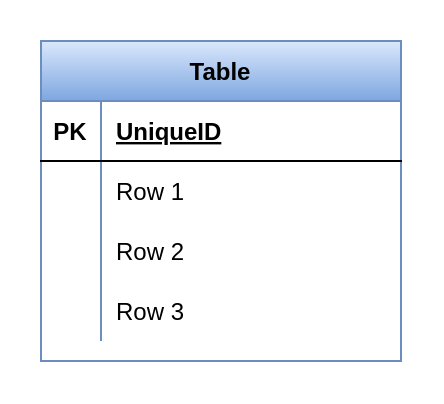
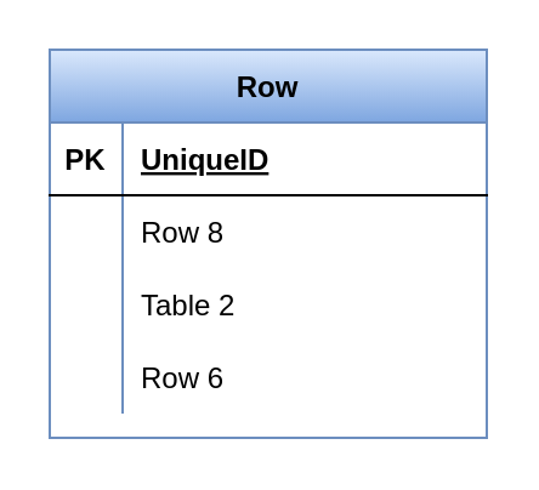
- <mxCell id="2" value="Table" style="shape=table;startSize=30;container=1;collapsible=1;childLayout=tableLayout;fixedRows=1;rowLines=0;fontStyle=1;align=center;resizeLast=1;fillColor=#dae8fc;strokeColor=#6c8ebf;gradientColor=#7ea6e0;" parent="1" vertex="1"><mxGeometry x="20" y="20" width="180" height="160" as="geometry" /></mxCell>
+ <mxCell id="2" value="Row" style="shape=table;startSize=30;container=1;collapsible=1;childLayout=tableLayout;fixedRows=1;rowLines=0;fontStyle=1;align=center;resizeLast=1;fillColor=#dae8fc;strokeColor=#6c8ebf;gradientColor=#7ea6e0;" parent="1" vertex="1"><mxGeometry x="20" y="20" width="180" height="160" as="geometry" /></mxCell>
- <mxCell id="8" value="Row 1" style="shape=partialRectangle;connectable=0;fillColor=none;top=0;left=0;bottom=0;right=0;align=left;spacingLeft=6;overflow=hidden;" parent="6" vertex="1"><mxGeometry x="30" width="150" height="30" as="geometry"><mxRectangle width="150" height="30" as="alternateBounds" /></mxGeometry></mxCell>
+ <mxCell id="8" value="Row 8" style="shape=partialRectangle;connectable=0;fillColor=none;top=0;left=0;bottom=0;right=0;align=left;spacingLeft=6;overflow=hidden;" parent="6" vertex="1"><mxGeometry x="30" width="150" height="30" as="geometry"><mxRectangle width="150" height="30" as="alternateBounds" /></mxGeometry></mxCell>
- <mxCell id="11" value="Row 2" style="shape=partialRectangle;connectable=0;fillColor=none;top=0;left=0;bottom=0;right=0;align=left;spacingLeft=6;overflow=hidden;" parent="9" vertex="1"><mxGeometry x="30" width="150" height="30" as="geometry"><mxRectangle width="150" height="30" as="alternateBounds" /></mxGeometry></mxCell>
+ <mxCell id="11" value="Table 2" style="shape=partialRectangle;connectable=0;fillColor=none;top=0;left=0;bottom=0;right=0;align=left;spacingLeft=6;overflow=hidden;" parent="9" vertex="1"><mxGeometry x="30" width="150" height="30" as="geometry"><mxRectangle width="150" height="30" as="alternateBounds" /></mxGeometry></mxCell>
- <mxCell id="14" value="Row 3" style="shape=partialRectangle;connectable=0;fillColor=none;top=0;left=0;bottom=0;right=0;align=left;spacingLeft=6;overflow=hidden;" parent="12" vertex="1"><mxGeometry x="30" width="150" height="30" as="geometry"><mxRectangle width="150" height="30" as="alternateBounds" /></mxGeometry></mxCell>
+ <mxCell id="14" value="Row 6" style="shape=partialRectangle;connectable=0;fillColor=none;top=0;left=0;bottom=0;right=0;align=left;spacingLeft=6;overflow=hidden;" parent="12" vertex="1"><mxGeometry x="30" width="150" height="30" as="geometry"><mxRectangle width="150" height="30" as="alternateBounds" /></mxGeometry></mxCell>
